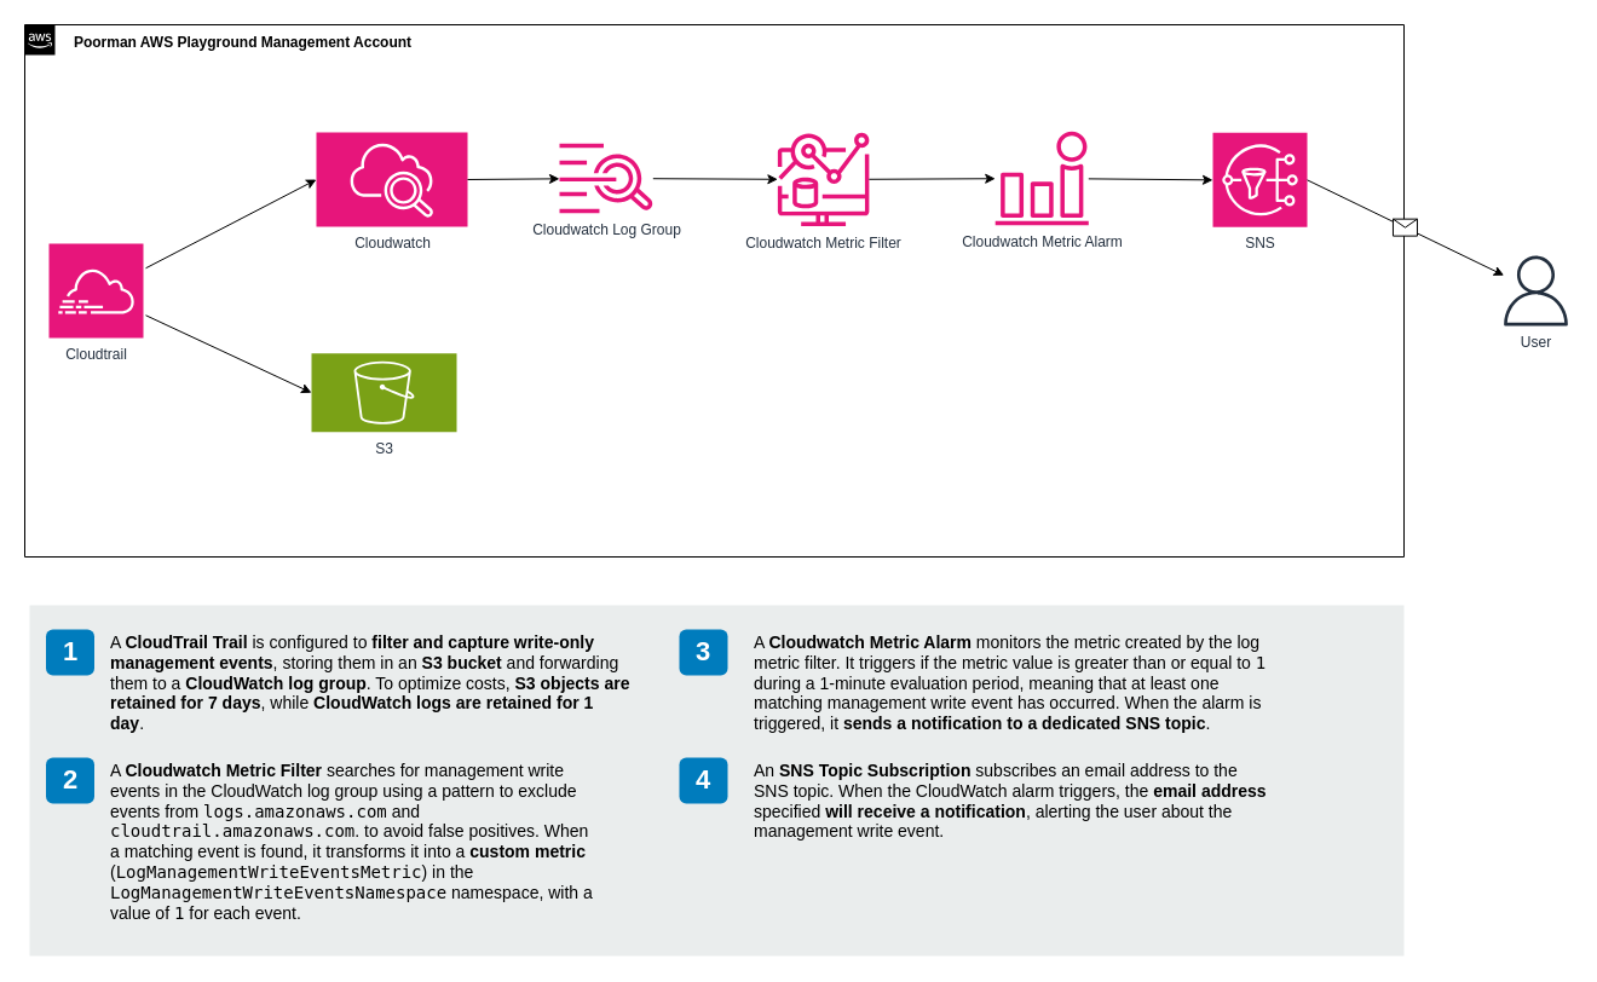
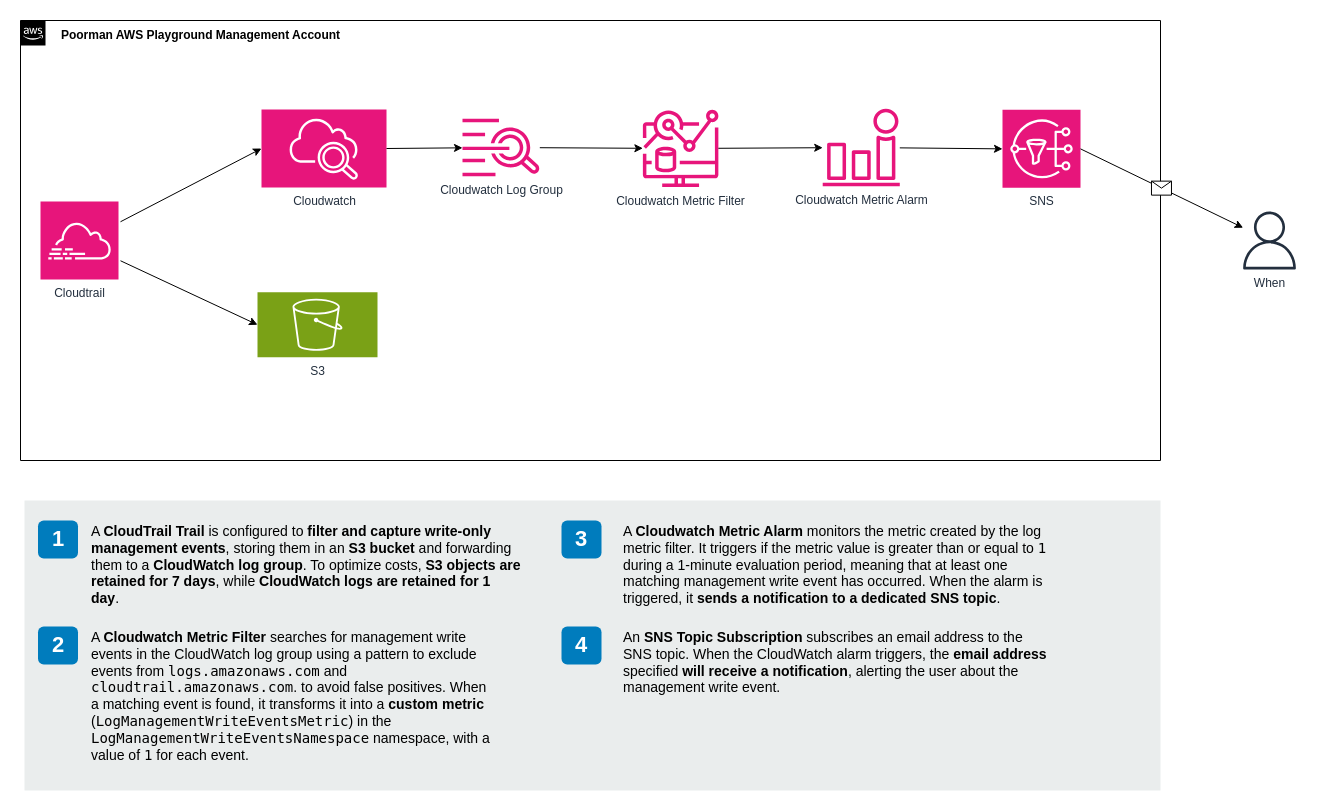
- <mxCell id="17" value="User" style="outlineConnect=0;fontColor=#232F3E;gradientColor=none;fillColor=#232F3E;strokeColor=none;dashed=0;verticalLabelPosition=bottom;verticalAlign=top;align=center;html=1;fontSize=12;fontStyle=0;aspect=fixed;pointerEvents=1;shape=mxgraph.aws4.user;labelBackgroundColor=none;" parent="1" vertex="1"><mxGeometry x="1240" y="211" width="58" height="58" as="geometry" /></mxCell>
+ <mxCell id="17" value="When" style="outlineConnect=0;fontColor=#232F3E;gradientColor=none;fillColor=#232F3E;strokeColor=none;dashed=0;verticalLabelPosition=bottom;verticalAlign=top;align=center;html=1;fontSize=12;fontStyle=0;aspect=fixed;pointerEvents=1;shape=mxgraph.aws4.user;labelBackgroundColor=none;" parent="1" vertex="1"><mxGeometry x="1240" y="211" width="58" height="58" as="geometry" /></mxCell>
